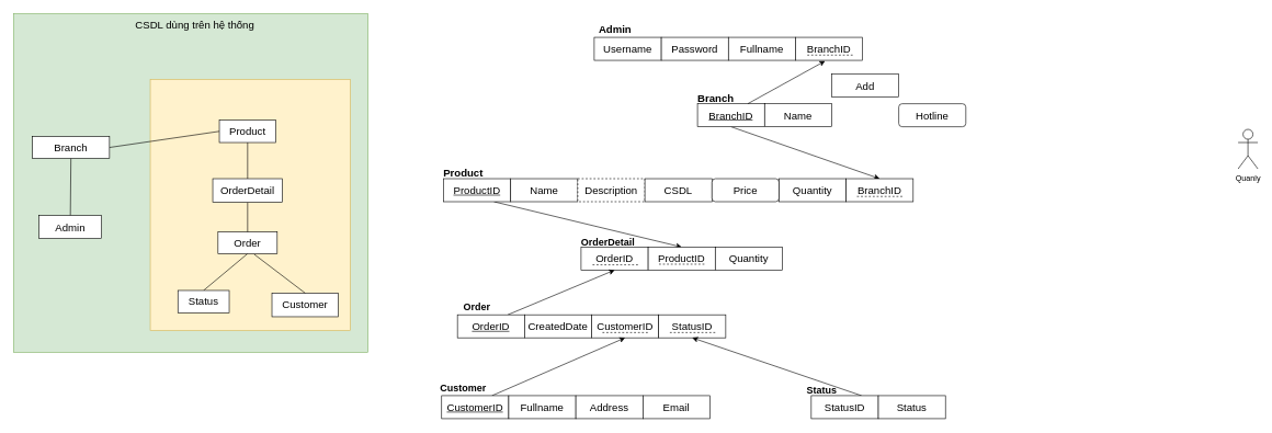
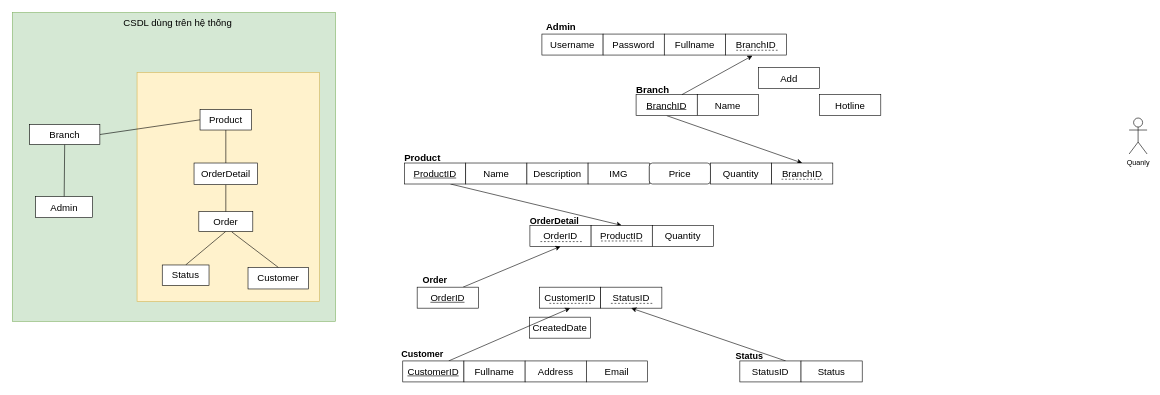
- <mxCell id="22" value="&lt;font style=&quot;font-size: 16px;&quot;&gt;Hotline&lt;/font&gt;" style="whiteSpace=wrap;html=1;gradientColor=none;glass=0;rounded=1;" vertex="1" parent="1"><mxGeometry x="1366" y="157" width="102" height="35" as="geometry" /></mxCell>
+ <mxCell id="22" value="&lt;font style=&quot;font-size: 16px;&quot;&gt;Hotline&lt;/font&gt;" style="rounded=0;whiteSpace=wrap;html=1;gradientColor=none;glass=0;" vertex="1" parent="1"><mxGeometry x="1366" y="157" width="102" height="35" as="geometry" /></mxCell>
- <mxCell id="30" value="&lt;font style=&quot;font-size: 16px;&quot;&gt;Description&lt;/font&gt;" style="rounded=0;whiteSpace=wrap;html=1;gradientColor=none;glass=0;dashed=1;" vertex="1" parent="1"><mxGeometry x="878" y="271" width="102" height="35" as="geometry" /></mxCell>
+ <mxCell id="30" value="&lt;font style=&quot;font-size: 16px;&quot;&gt;Description&lt;/font&gt;" style="rounded=0;whiteSpace=wrap;html=1;gradientColor=none;glass=0;" vertex="1" parent="1"><mxGeometry x="878" y="271" width="102" height="35" as="geometry" /></mxCell>
- <mxCell id="31" value="&lt;font style=&quot;font-size: 16px;&quot;&gt;CSDL&lt;/font&gt;" style="rounded=0;whiteSpace=wrap;html=1;gradientColor=none;glass=0;" vertex="1" parent="1"><mxGeometry x="980" y="271" width="102" height="35" as="geometry" /></mxCell>
+ <mxCell id="31" value="&lt;font style=&quot;font-size: 16px;&quot;&gt;IMG&lt;/font&gt;" style="rounded=0;whiteSpace=wrap;html=1;gradientColor=none;glass=0;" vertex="1" parent="1"><mxGeometry x="980" y="271" width="102" height="35" as="geometry" /></mxCell>
- <mxCell id="40" value="&lt;font style=&quot;font-size: 16px;&quot;&gt;CreatedDate&lt;/font&gt;" style="rounded=0;whiteSpace=wrap;html=1;gradientColor=none;glass=0;" vertex="1" parent="1"><mxGeometry x="797" y="478" width="102" height="35" as="geometry" /></mxCell>
+ <mxCell id="40" value="&lt;font style=&quot;font-size: 16px;&quot;&gt;CreatedDate&lt;/font&gt;" style="rounded=0;whiteSpace=wrap;html=1;gradientColor=none;glass=0;" vertex="1" parent="1"><mxGeometry x="882" y="528" width="102" height="35" as="geometry" /></mxCell>
